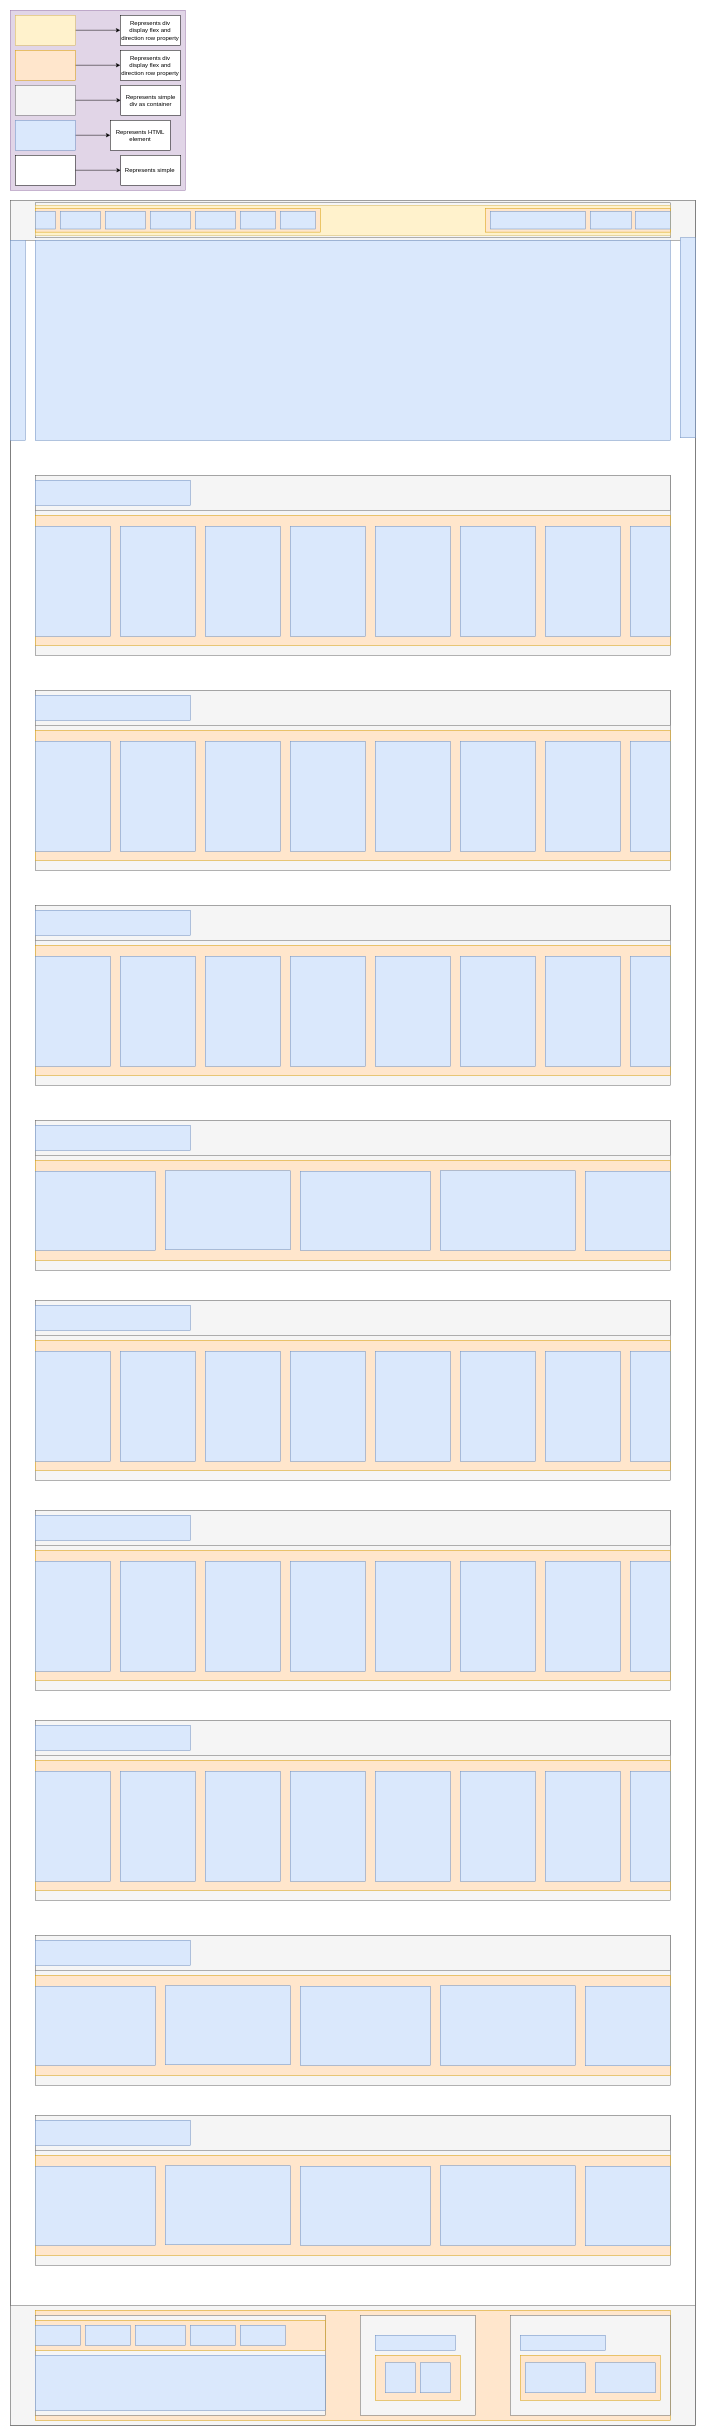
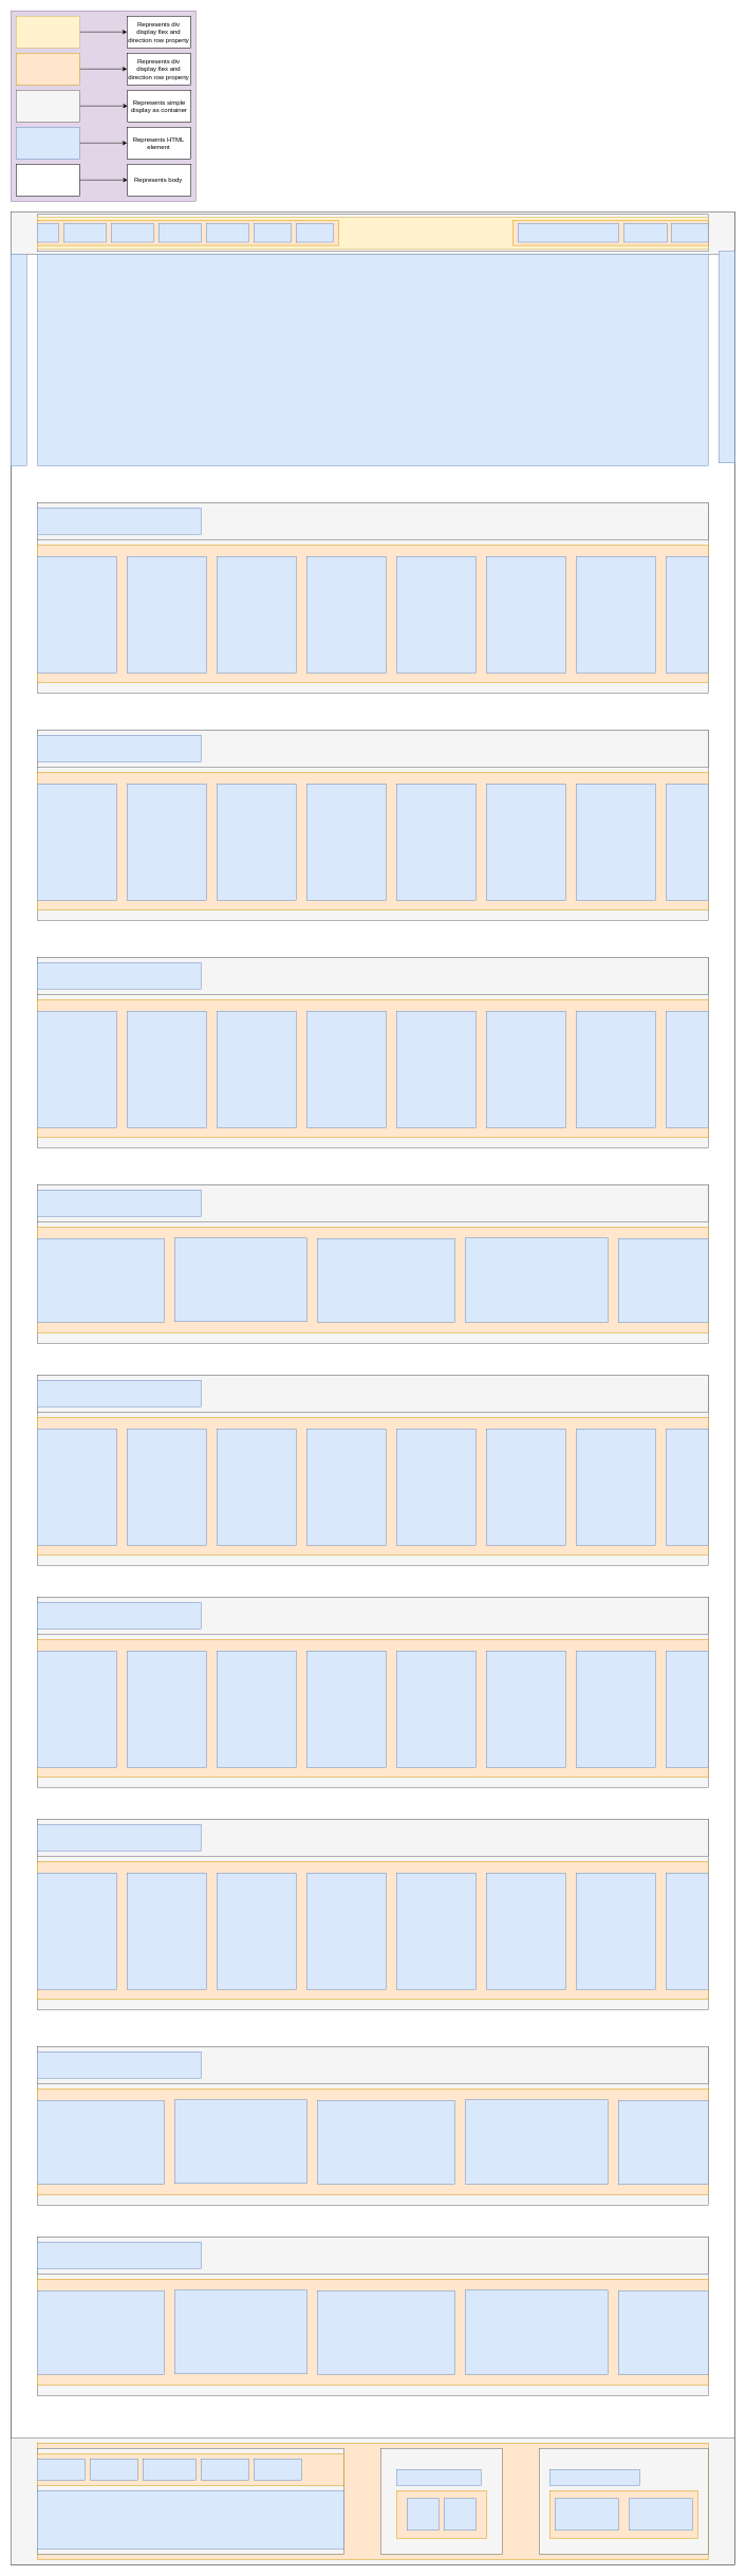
- <mxCell id="149" value="Represents simple div as container" style="rounded=0;whiteSpace=wrap;html=1;" vertex="1" parent="1"><mxGeometry x="241" y="170" width="120" height="60" as="geometry" /></mxCell>
+ <mxCell id="149" value="Represents simple display as container" style="rounded=0;whiteSpace=wrap;html=1;" vertex="1" parent="1"><mxGeometry x="241" y="170" width="120" height="60" as="geometry" /></mxCell>
- <mxCell id="146" value="Represents HTML element" style="rounded=0;whiteSpace=wrap;html=1;" vertex="1" parent="1"><mxGeometry x="220" y="240" width="120" height="60" as="geometry" /></mxCell>
+ <mxCell id="146" value="Represents HTML element" style="rounded=0;whiteSpace=wrap;html=1;" vertex="1" parent="1"><mxGeometry x="240" y="240" width="120" height="60" as="geometry" /></mxCell>
- <mxCell id="143" value="Represents simple&amp;nbsp;" style="rounded=0;whiteSpace=wrap;html=1;" vertex="1" parent="1"><mxGeometry x="241" y="310" width="120" height="60" as="geometry" /></mxCell>
+ <mxCell id="143" value="Represents body&amp;nbsp;" style="rounded=0;whiteSpace=wrap;html=1;" vertex="1" parent="1"><mxGeometry x="241" y="310" width="120" height="60" as="geometry" /></mxCell>
